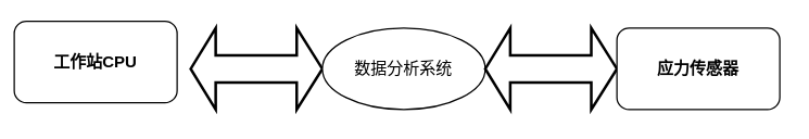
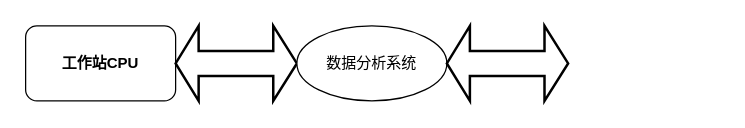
- <mxCell id="2" value="&lt;b&gt;工作站CPU&lt;/b&gt;" style="whiteSpace=wrap;html=1;rounded=1;" vertex="1" parent="1"><mxGeometry x="10" y="15" width="120" height="60" as="geometry" /></mxCell>
+ <mxCell id="2" value="&lt;b&gt;工作站CPU&lt;/b&gt;" style="whiteSpace=wrap;html=1;rounded=1;" vertex="1" parent="1"><mxGeometry x="20" y="20" width="120" height="60" as="geometry" /></mxCell>
- <mxCell id="6" value="应力传感器" style="whiteSpace=wrap;html=1;rounded=1;fontStyle=1" vertex="1" parent="1"><mxGeometry x="454" y="20" width="120" height="60" as="geometry" /></mxCell>
